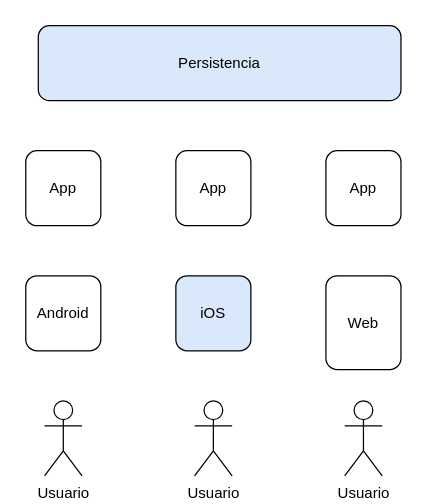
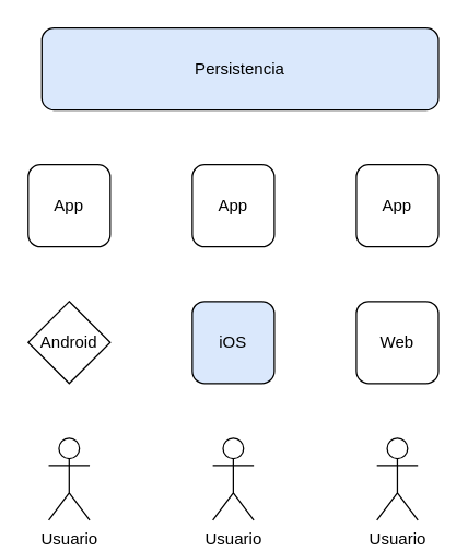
- <mxCell id="3" value="Android" style="rounded=1;whiteSpace=wrap;html=1;" vertex="1" parent="1"><mxGeometry x="20" y="220" width="60" height="60" as="geometry" /></mxCell>
+ <mxCell id="3" value="Android" style="rhombus;whiteSpace=wrap;html=1;" vertex="1" parent="1"><mxGeometry x="20" y="220" width="60" height="60" as="geometry" /></mxCell>
- <mxCell id="7" value="Web" style="rounded=1;whiteSpace=wrap;html=1;" vertex="1" parent="1"><mxGeometry x="260" y="220" width="60" height="75" as="geometry" /></mxCell>
+ <mxCell id="7" value="Web" style="rounded=1;whiteSpace=wrap;html=1;" vertex="1" parent="1"><mxGeometry x="260" y="220" width="60" height="60" as="geometry" /></mxCell>
